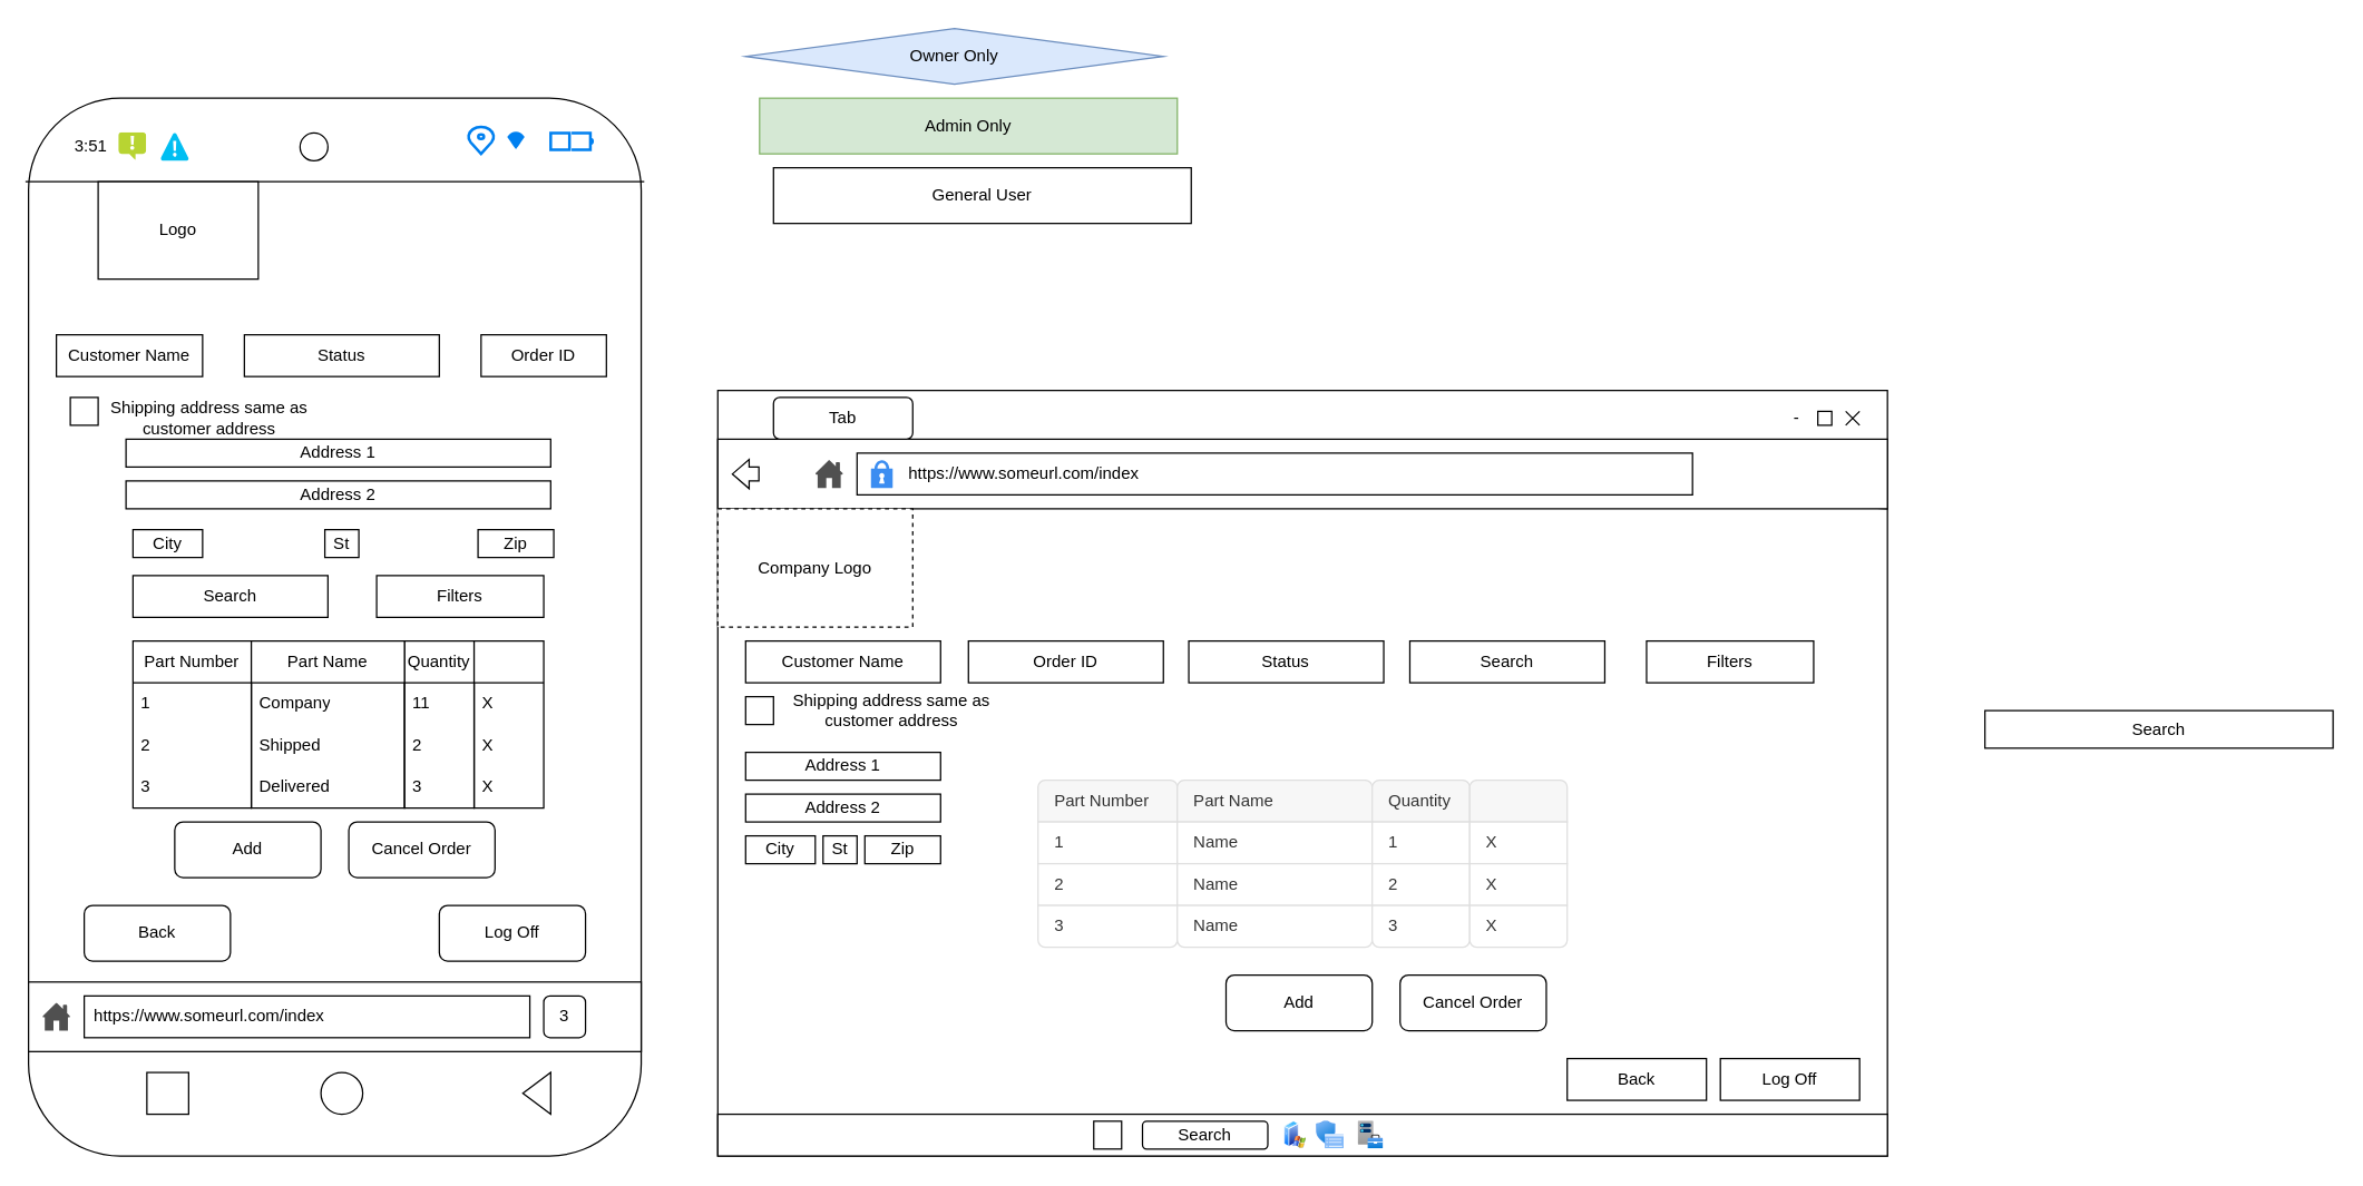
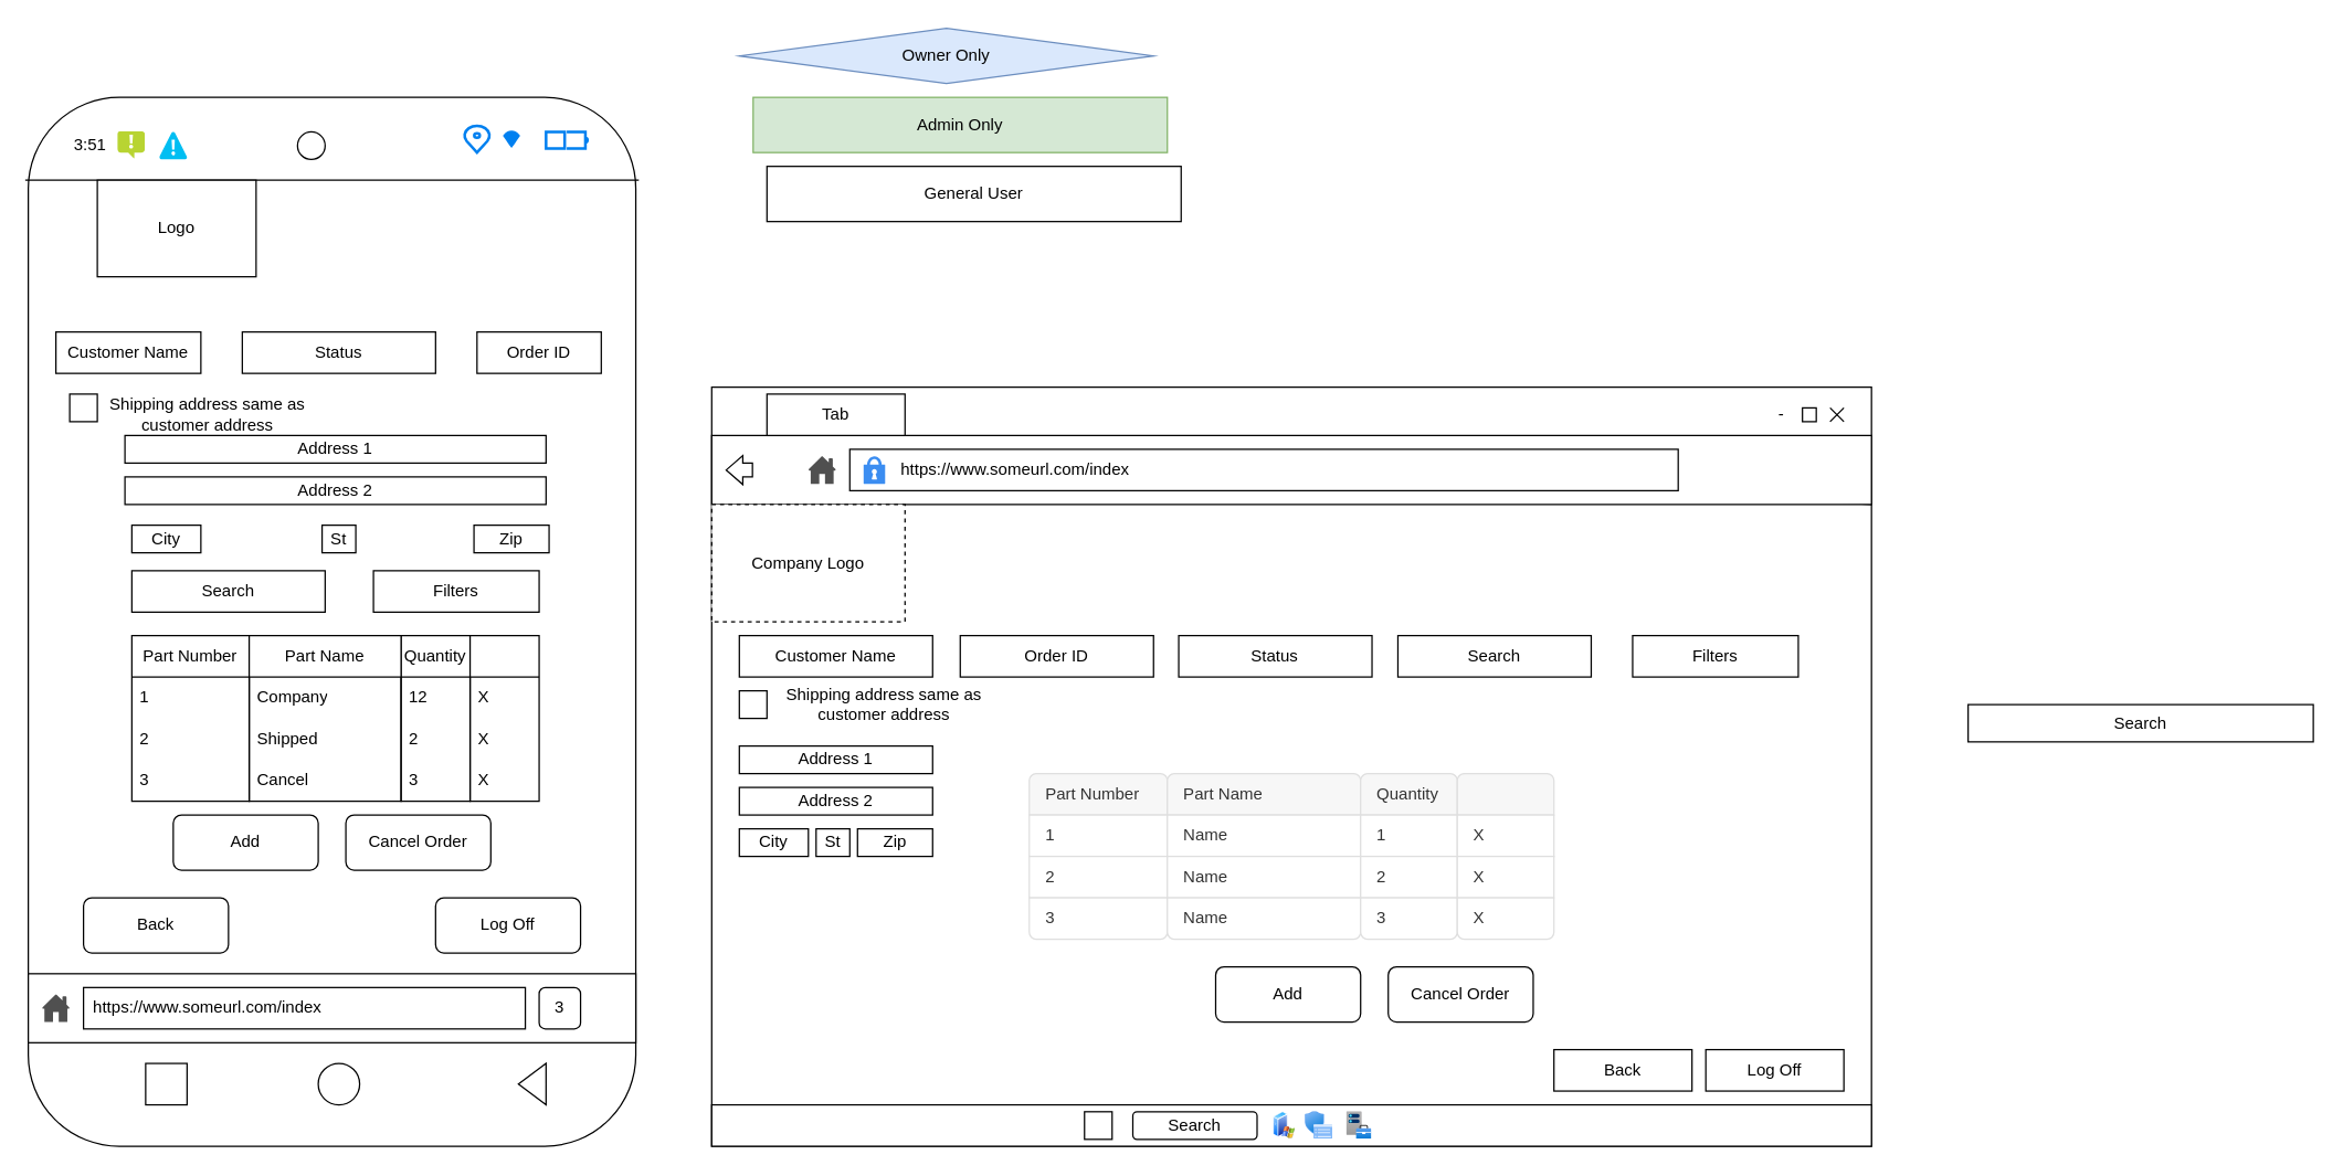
- <mxCell id="31" value="Tab" style="rounded=1;whiteSpace=wrap;html=1;" parent="1" vertex="1"><mxGeometry x="555" y="285" width="100" height="30" as="geometry" /></mxCell>
+ <mxCell id="31" value="Tab" style="whiteSpace=wrap;html=1;rounded=0;" parent="1" vertex="1"><mxGeometry x="555" y="285" width="100" height="30" as="geometry" /></mxCell>
- <mxCell id="49" value="11" style="text;strokeColor=none;fillColor=none;align=left;verticalAlign=middle;spacingLeft=4;spacingRight=4;overflow=hidden;points=[[0,0.5],[1,0.5]];portConstraint=eastwest;rotatable=0;whiteSpace=wrap;html=1;" parent="48" vertex="1"><mxGeometry y="30" width="50" height="30" as="geometry" /></mxCell>
+ <mxCell id="49" value="12" style="text;strokeColor=none;fillColor=none;align=left;verticalAlign=middle;spacingLeft=4;spacingRight=4;overflow=hidden;points=[[0,0.5],[1,0.5]];portConstraint=eastwest;rotatable=0;whiteSpace=wrap;html=1;" parent="48" vertex="1"><mxGeometry y="30" width="50" height="30" as="geometry" /></mxCell>
- <mxCell id="82" value="Delivered" style="text;strokeColor=none;fillColor=none;align=left;verticalAlign=middle;spacingLeft=4;spacingRight=4;overflow=hidden;points=[[0,0.5],[1,0.5]];portConstraint=eastwest;rotatable=0;whiteSpace=wrap;html=1;" parent="79" vertex="1"><mxGeometry y="90" width="110" height="30" as="geometry" /></mxCell>
+ <mxCell id="82" value="Cancel" style="text;strokeColor=none;fillColor=none;align=left;verticalAlign=middle;spacingLeft=4;spacingRight=4;overflow=hidden;points=[[0,0.5],[1,0.5]];portConstraint=eastwest;rotatable=0;whiteSpace=wrap;html=1;" parent="79" vertex="1"><mxGeometry y="90" width="110" height="30" as="geometry" /></mxCell>
